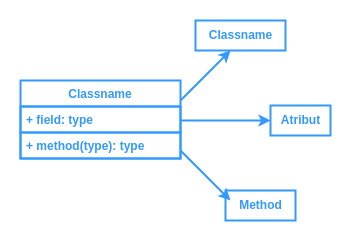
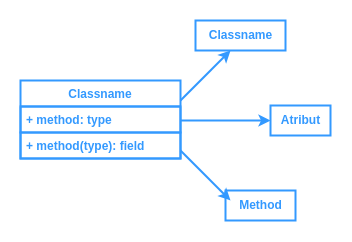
- <mxCell id="3" value="+ field: type" style="text;strokeColor=#3399FF;fillColor=none;align=left;verticalAlign=top;spacingLeft=4;spacingRight=4;overflow=hidden;rotatable=0;points=[[0,0.5],[1,0.5]];portConstraint=eastwest;strokeWidth=2;fontStyle=1;fontColor=#3399FF;" parent="2" vertex="1"><mxGeometry y="26" width="160" height="26" as="geometry" /></mxCell>
+ <mxCell id="3" value="+ method: type" style="text;strokeColor=#3399FF;fillColor=none;align=left;verticalAlign=top;spacingLeft=4;spacingRight=4;overflow=hidden;rotatable=0;points=[[0,0.5],[1,0.5]];portConstraint=eastwest;strokeWidth=2;fontStyle=1;fontColor=#3399FF;" parent="2" vertex="1"><mxGeometry y="26" width="160" height="26" as="geometry" /></mxCell>
- <mxCell id="4" value="+ method(type): type" style="text;strokeColor=#3399FF;fillColor=none;align=left;verticalAlign=top;spacingLeft=4;spacingRight=4;overflow=hidden;rotatable=0;points=[[0,0.5],[1,0.5]];portConstraint=eastwest;strokeWidth=2;fontStyle=1;fontColor=#3399FF;" parent="2" vertex="1"><mxGeometry y="52" width="160" height="26" as="geometry" /></mxCell>
+ <mxCell id="4" value="+ method(type): field" style="text;strokeColor=#3399FF;fillColor=none;align=left;verticalAlign=top;spacingLeft=4;spacingRight=4;overflow=hidden;rotatable=0;points=[[0,0.5],[1,0.5]];portConstraint=eastwest;strokeWidth=2;fontStyle=1;fontColor=#3399FF;" parent="2" vertex="1"><mxGeometry y="52" width="160" height="26" as="geometry" /></mxCell>
